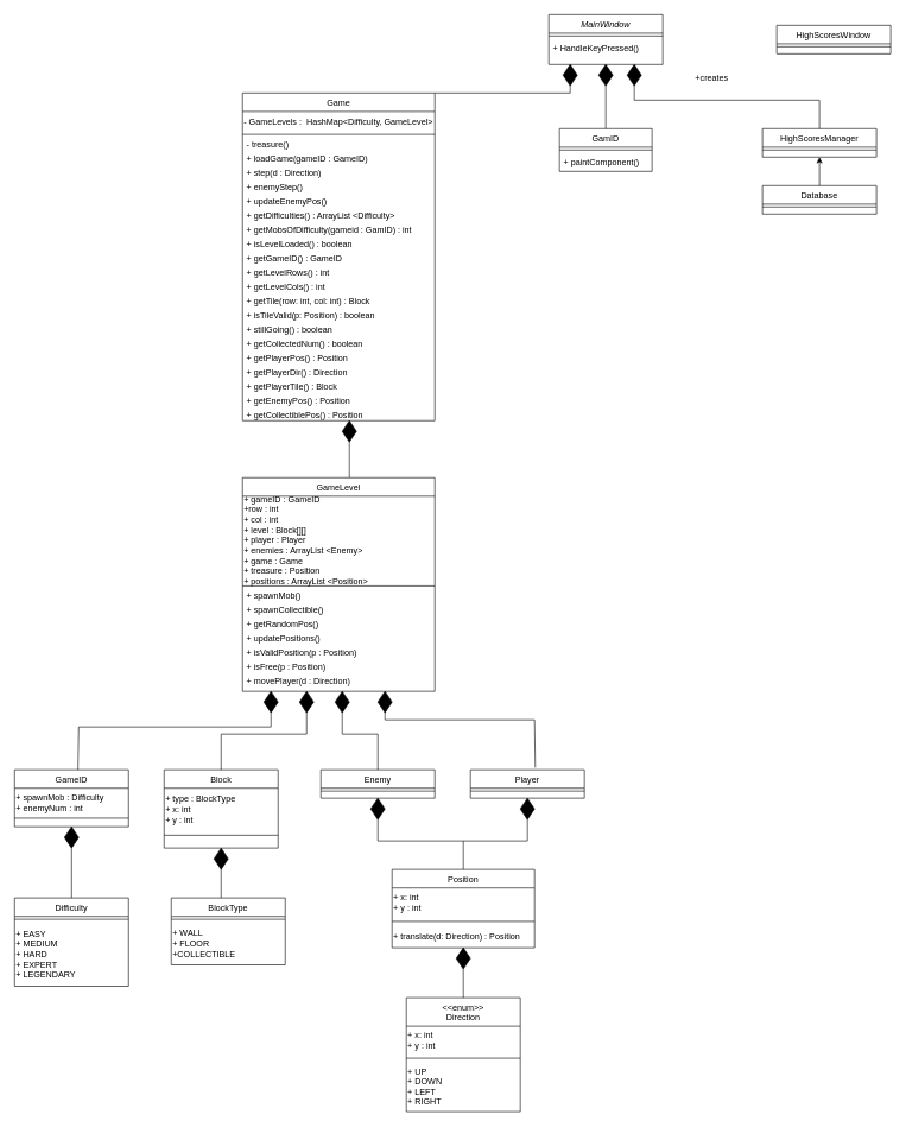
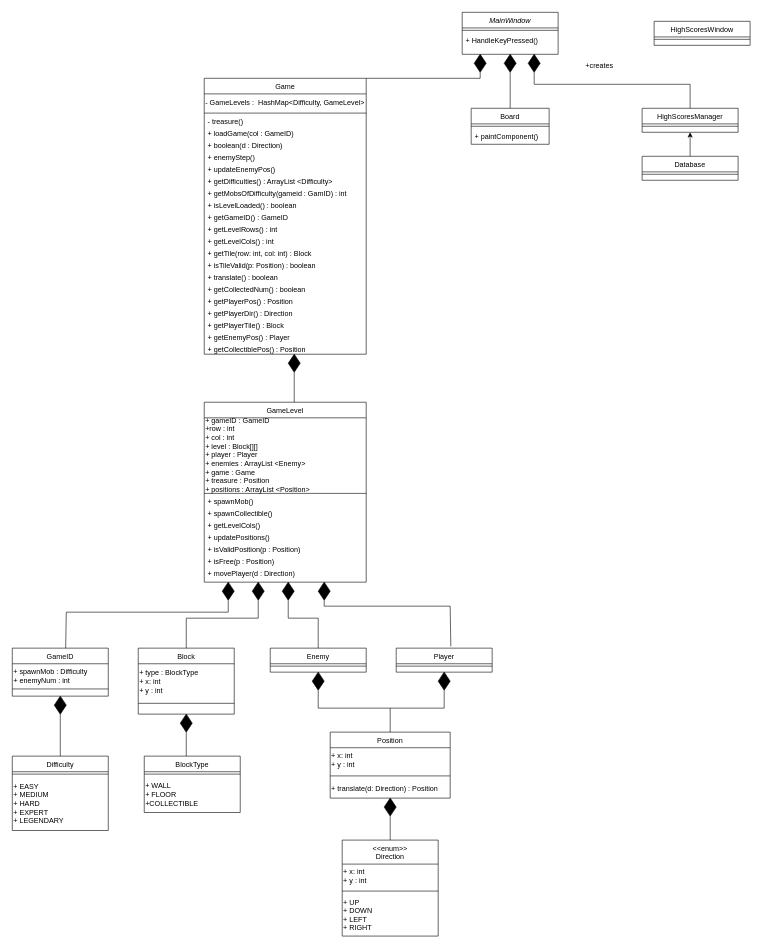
- <mxCell id="5" value="GamID&#10;" style="swimlane;fontStyle=0;align=center;verticalAlign=top;childLayout=stackLayout;horizontal=1;startSize=26;horizontalStack=0;resizeParent=1;resizeLast=0;collapsible=1;marginBottom=0;rounded=0;shadow=0;strokeWidth=1;" parent="1" vertex="1"><mxGeometry x="785" y="180" width="130" height="60" as="geometry"><mxRectangle x="130" y="380" width="160" height="26" as="alternateBounds" /></mxGeometry></mxCell>
+ <mxCell id="5" value="Board&#10;" style="swimlane;fontStyle=0;align=center;verticalAlign=top;childLayout=stackLayout;horizontal=1;startSize=26;horizontalStack=0;resizeParent=1;resizeLast=0;collapsible=1;marginBottom=0;rounded=0;shadow=0;strokeWidth=1;" parent="1" vertex="1"><mxGeometry x="785" y="180" width="130" height="60" as="geometry"><mxRectangle x="130" y="380" width="160" height="26" as="alternateBounds" /></mxGeometry></mxCell>
- <mxCell id="26" value="+ loadGame(gameID : GameID)" style="text;align=left;verticalAlign=top;spacingLeft=4;spacingRight=4;overflow=hidden;rotatable=0;points=[[0,0.5],[1,0.5]];portConstraint=eastwest;spacingTop=-2;" vertex="1" parent="22"><mxGeometry y="80" width="270" height="20" as="geometry" /></mxCell>
+ <mxCell id="26" value="+ loadGame(col : GameID)" style="text;align=left;verticalAlign=top;spacingLeft=4;spacingRight=4;overflow=hidden;rotatable=0;points=[[0,0.5],[1,0.5]];portConstraint=eastwest;spacingTop=-2;" vertex="1" parent="22"><mxGeometry y="80" width="270" height="20" as="geometry" /></mxCell>
- <mxCell id="27" value="+ step(d : Direction)" style="text;align=left;verticalAlign=top;spacingLeft=4;spacingRight=4;overflow=hidden;rotatable=0;points=[[0,0.5],[1,0.5]];portConstraint=eastwest;spacingTop=-2;" vertex="1" parent="22"><mxGeometry y="100" width="270" height="20" as="geometry" /></mxCell>
+ <mxCell id="27" value="+ boolean(d : Direction)" style="text;align=left;verticalAlign=top;spacingLeft=4;spacingRight=4;overflow=hidden;rotatable=0;points=[[0,0.5],[1,0.5]];portConstraint=eastwest;spacingTop=-2;" vertex="1" parent="22"><mxGeometry y="100" width="270" height="20" as="geometry" /></mxCell>
- <mxCell id="38" value="+ stillGoing() : boolean" style="text;align=left;verticalAlign=top;spacingLeft=4;spacingRight=4;overflow=hidden;rotatable=0;points=[[0,0.5],[1,0.5]];portConstraint=eastwest;spacingTop=-2;" vertex="1" parent="22"><mxGeometry y="320" width="270" height="20" as="geometry" /></mxCell>
+ <mxCell id="38" value="+ translate() : boolean" style="text;align=left;verticalAlign=top;spacingLeft=4;spacingRight=4;overflow=hidden;rotatable=0;points=[[0,0.5],[1,0.5]];portConstraint=eastwest;spacingTop=-2;" vertex="1" parent="22"><mxGeometry y="320" width="270" height="20" as="geometry" /></mxCell>
- <mxCell id="43" value="+ getEnemyPos() : Position" style="text;align=left;verticalAlign=top;spacingLeft=4;spacingRight=4;overflow=hidden;rotatable=0;points=[[0,0.5],[1,0.5]];portConstraint=eastwest;spacingTop=-2;" vertex="1" parent="22"><mxGeometry y="420" width="270" height="20" as="geometry" /></mxCell>
+ <mxCell id="43" value="+ getEnemyPos() : Player" style="text;align=left;verticalAlign=top;spacingLeft=4;spacingRight=4;overflow=hidden;rotatable=0;points=[[0,0.5],[1,0.5]];portConstraint=eastwest;spacingTop=-2;" vertex="1" parent="22"><mxGeometry y="420" width="270" height="20" as="geometry" /></mxCell>
- <mxCell id="53" value="+ getRandomPos()" style="text;align=left;verticalAlign=top;spacingLeft=4;spacingRight=4;overflow=hidden;rotatable=0;points=[[0,0.5],[1,0.5]];portConstraint=eastwest;spacingTop=-2;" vertex="1" parent="48"><mxGeometry y="194" width="270" height="20" as="geometry" /></mxCell>
+ <mxCell id="53" value="+ getLevelCols()" style="text;align=left;verticalAlign=top;spacingLeft=4;spacingRight=4;overflow=hidden;rotatable=0;points=[[0,0.5],[1,0.5]];portConstraint=eastwest;spacingTop=-2;" vertex="1" parent="48"><mxGeometry y="194" width="270" height="20" as="geometry" /></mxCell>
